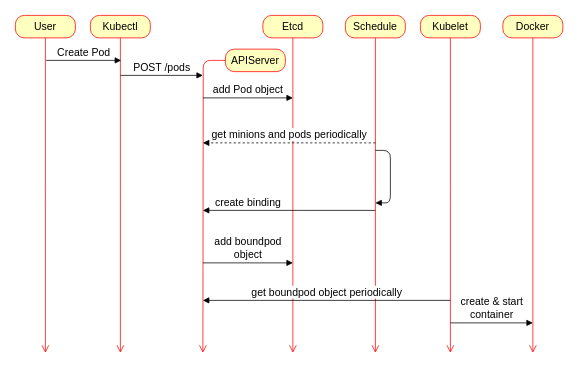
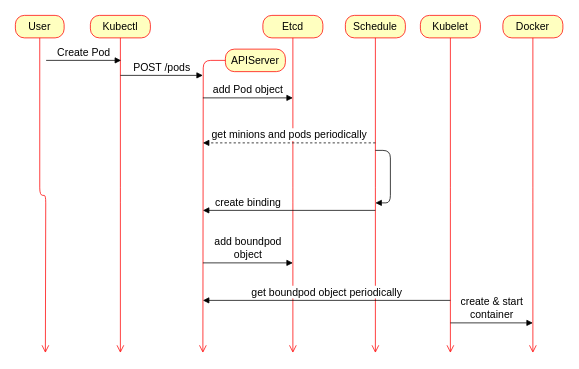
- <mxCell id="2" value="&lt;font style=&quot;font-size: 14px&quot;&gt;User&lt;/font&gt;" style="rounded=1;whiteSpace=wrap;html=1;arcSize=40;fontColor=#000000;fillColor=#ffffc0;strokeColor=#ff0000;" vertex="1" parent="1"><mxGeometry x="20" y="20" width="80" height="30" as="geometry" /></mxCell>
+ <mxCell id="2" value="&lt;font style=&quot;font-size: 14px&quot;&gt;User&lt;/font&gt;" style="rounded=1;whiteSpace=wrap;html=1;arcSize=40;fontColor=#000000;fillColor=#ffffc0;strokeColor=#ff0000;" vertex="1" parent="1"><mxGeometry x="20" y="20" width="65" height="30" as="geometry" /></mxCell>
